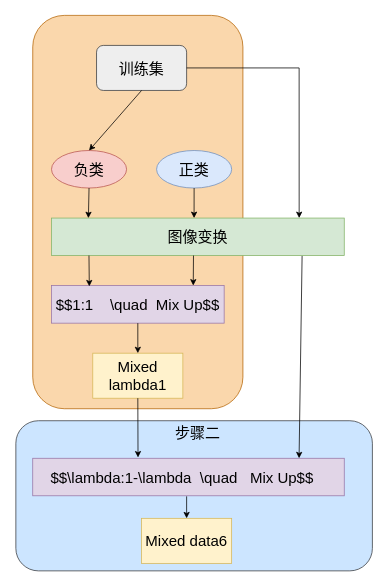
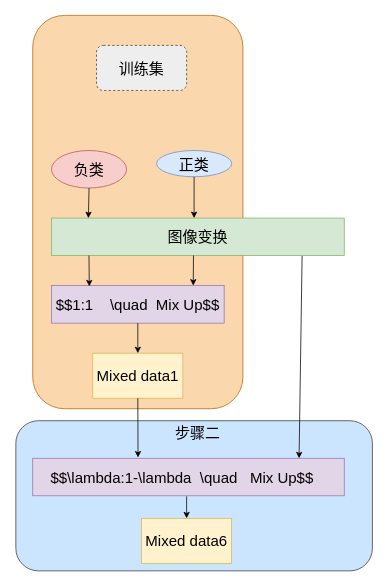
- <mxCell id="8" value="&lt;font style=&quot;font-size: 20px;&quot;&gt;训练集&lt;/font&gt;" style="rounded=1;whiteSpace=wrap;html=1;fillColor=#eeeeee;strokeColor=#36393d;" parent="1" vertex="1"><mxGeometry x="128" y="60" width="120" height="60" as="geometry" /></mxCell>
+ <mxCell id="8" value="&lt;font style=&quot;font-size: 20px;&quot;&gt;训练集&lt;/font&gt;" style="rounded=1;whiteSpace=wrap;html=1;fillColor=#eeeeee;strokeColor=#36393d;dashed=1;" parent="1" vertex="1"><mxGeometry x="128" y="60" width="120" height="60" as="geometry" /></mxCell>
- <mxCell id="21" value="" style="edgeStyle=segmentEdgeStyle;endArrow=classic;html=1;rounded=0;exitX=1;exitY=0.5;exitDx=0;exitDy=0;entryX=0.846;entryY=0;entryDx=0;entryDy=0;entryPerimeter=0;" parent="1" source="8" target="12" edge="1"><mxGeometry width="50" height="50" relative="1" as="geometry"><mxPoint x="378" y="70" as="sourcePoint" /><mxPoint x="398" y="280" as="targetPoint" /><Array as="points"><mxPoint x="398" y="90" /></Array></mxGeometry></mxCell>
- <mxCell id="11" value="" style="endArrow=classic;html=1;rounded=0;exitX=0.5;exitY=1;exitDx=0;exitDy=0;entryX=0.5;entryY=0;entryDx=0;entryDy=0;" parent="1" source="8" target="10" edge="1"><mxGeometry width="50" height="50" relative="1" as="geometry"><mxPoint x="188" y="250" as="sourcePoint" /><mxPoint x="238" y="200" as="targetPoint" /></mxGeometry></mxCell>
- <mxCell id="9" value="&lt;font style=&quot;font-size: 20px;&quot;&gt;正类&lt;/font&gt;" style="ellipse;whiteSpace=wrap;html=1;fillColor=#dae8fc;strokeColor=#6c8ebf;" parent="1" vertex="1"><mxGeometry x="208" y="200" width="100" height="50" as="geometry" /></mxCell>
+ <mxCell id="9" value="&lt;font style=&quot;font-size: 20px;&quot;&gt;正类&lt;/font&gt;" style="ellipse;whiteSpace=wrap;html=1;fillColor=#dae8fc;strokeColor=#6c8ebf;" parent="1" vertex="1"><mxGeometry x="208" y="200" width="100" height="35" as="geometry" /></mxCell>
- <mxCell id="18" value="&lt;font style=&quot;font-size: 20px;&quot;&gt;Mixed lambda1&lt;/font&gt;" style="rounded=0;whiteSpace=wrap;html=1;labelBackgroundColor=none;fillColor=#fff2cc;strokeColor=#d6b656;" parent="1" vertex="1"><mxGeometry x="123" y="470" width="120" height="60" as="geometry" /></mxCell>
+ <mxCell id="18" value="&lt;font style=&quot;font-size: 20px;&quot;&gt;Mixed data1&lt;/font&gt;" style="rounded=0;whiteSpace=wrap;html=1;labelBackgroundColor=none;fillColor=#fff2cc;strokeColor=#d6b656;" parent="1" vertex="1"><mxGeometry x="123" y="470" width="120" height="60" as="geometry" /></mxCell>
